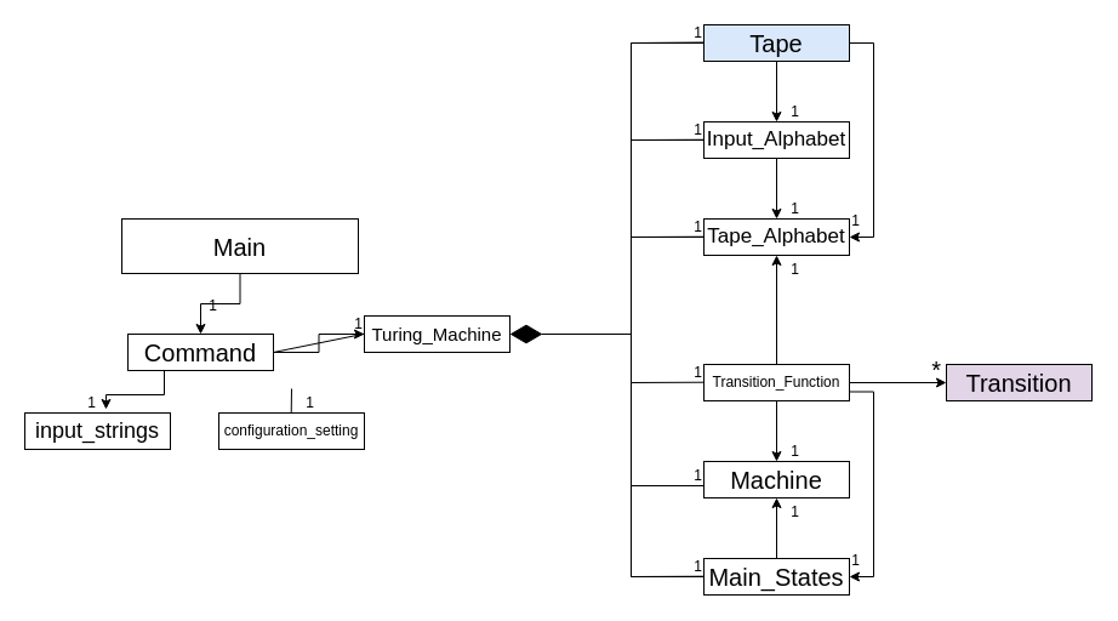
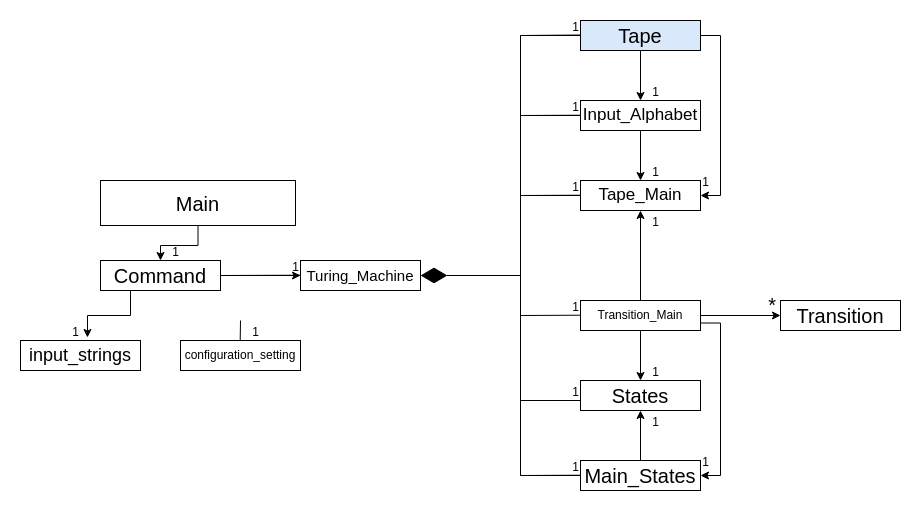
- <mxCell id="18" value="&lt;font style=&quot;font-size: 17px;&quot;&gt;Tape_Alphabet&lt;/font&gt;" style="html=1;whiteSpace=wrap;" parent="1" vertex="1"><mxGeometry x="580" y="180" width="120" height="30" as="geometry" /></mxCell>
+ <mxCell id="18" value="&lt;font style=&quot;font-size: 17px;&quot;&gt;Tape_Main&lt;/font&gt;" style="html=1;whiteSpace=wrap;" parent="1" vertex="1"><mxGeometry x="580" y="180" width="120" height="30" as="geometry" /></mxCell>
- <mxCell id="5" value="&lt;font style=&quot;font-size: 20px;&quot;&gt;Command&lt;/font&gt;" style="html=1;whiteSpace=wrap;" parent="1" vertex="1"><mxGeometry x="105" y="275" width="120" height="30" as="geometry" /></mxCell>
+ <mxCell id="5" value="&lt;font style=&quot;font-size: 20px;&quot;&gt;Command&lt;/font&gt;" style="html=1;whiteSpace=wrap;" parent="1" vertex="1"><mxGeometry x="100" y="260" width="120" height="30" as="geometry" /></mxCell>
- <mxCell id="23" value="Transition_Function" style="html=1;whiteSpace=wrap;" parent="1" vertex="1"><mxGeometry x="580" y="300" width="120" height="30" as="geometry" /></mxCell>
+ <mxCell id="23" value="Transition_Main" style="html=1;whiteSpace=wrap;" parent="1" vertex="1"><mxGeometry x="580" y="300" width="120" height="30" as="geometry" /></mxCell>
- <mxCell id="27" value="&lt;font style=&quot;font-size: 20px;&quot;&gt;Transition&lt;/font&gt;" style="html=1;whiteSpace=wrap;fillColor=#e1d5e7;" parent="1" vertex="1"><mxGeometry x="780" y="300" width="120" height="30" as="geometry" /></mxCell>
+ <mxCell id="27" value="&lt;font style=&quot;font-size: 20px;&quot;&gt;Transition&lt;/font&gt;" style="html=1;whiteSpace=wrap;" parent="1" vertex="1"><mxGeometry x="780" y="300" width="120" height="30" as="geometry" /></mxCell>
- <mxCell id="24" value="&lt;font style=&quot;font-size: 20px;&quot;&gt;Machine&lt;/font&gt;" style="html=1;whiteSpace=wrap;" parent="1" vertex="1"><mxGeometry x="580" y="380" width="120" height="30" as="geometry" /></mxCell>
+ <mxCell id="24" value="&lt;font style=&quot;font-size: 20px;&quot;&gt;States&lt;/font&gt;" style="html=1;whiteSpace=wrap;" parent="1" vertex="1"><mxGeometry x="580" y="380" width="120" height="30" as="geometry" /></mxCell>
